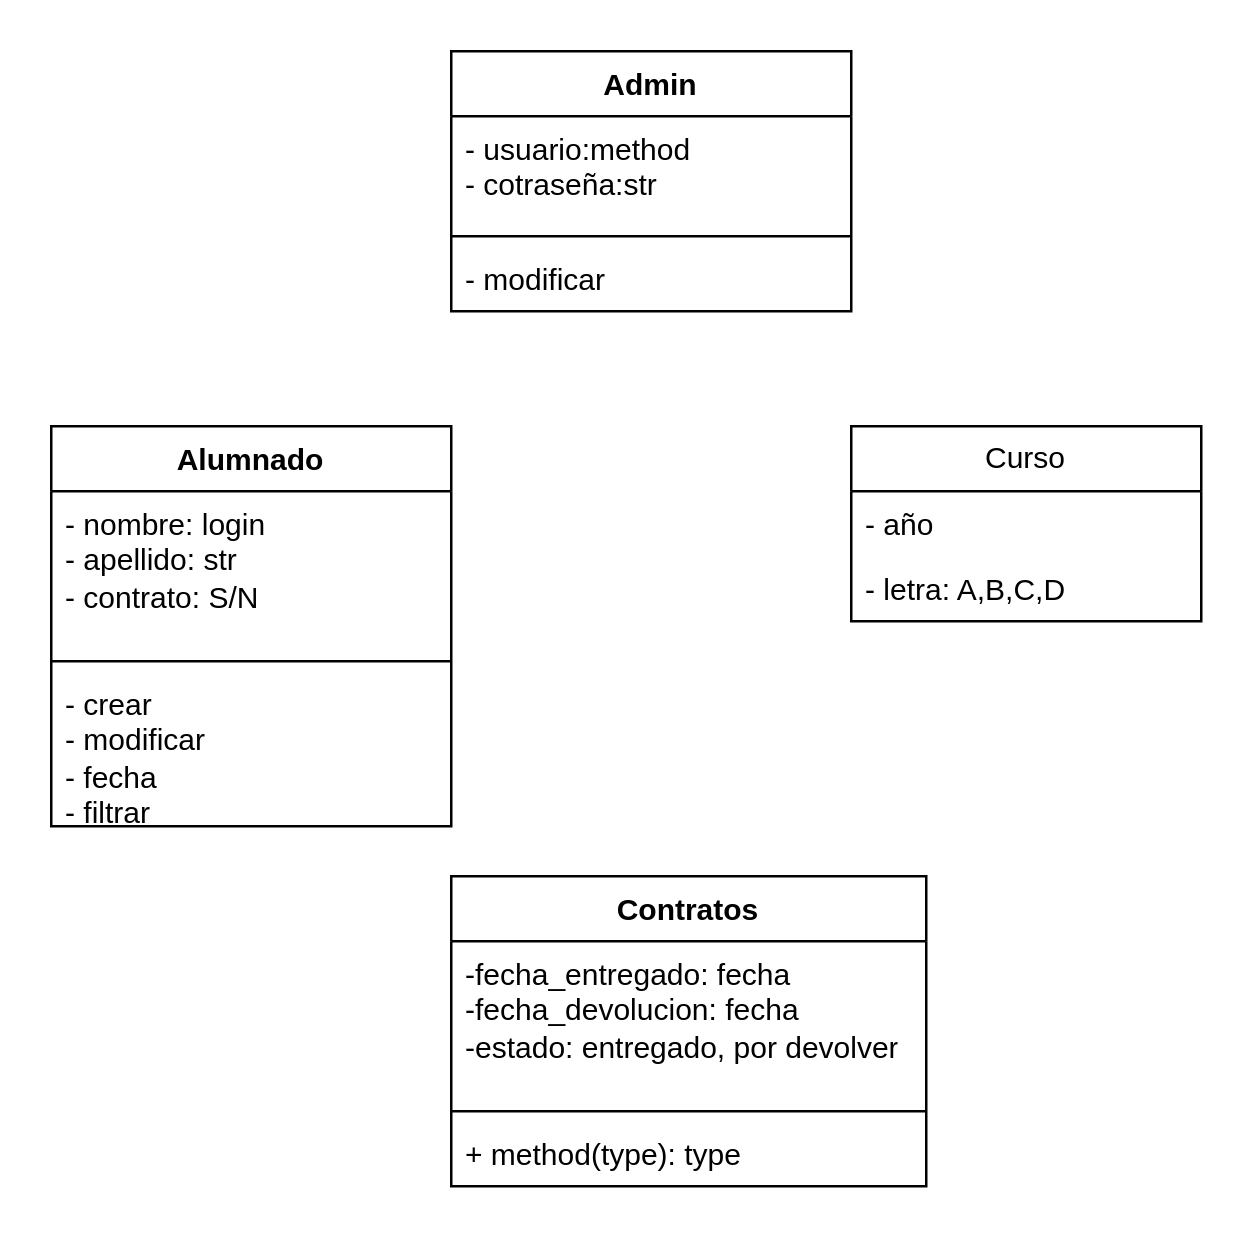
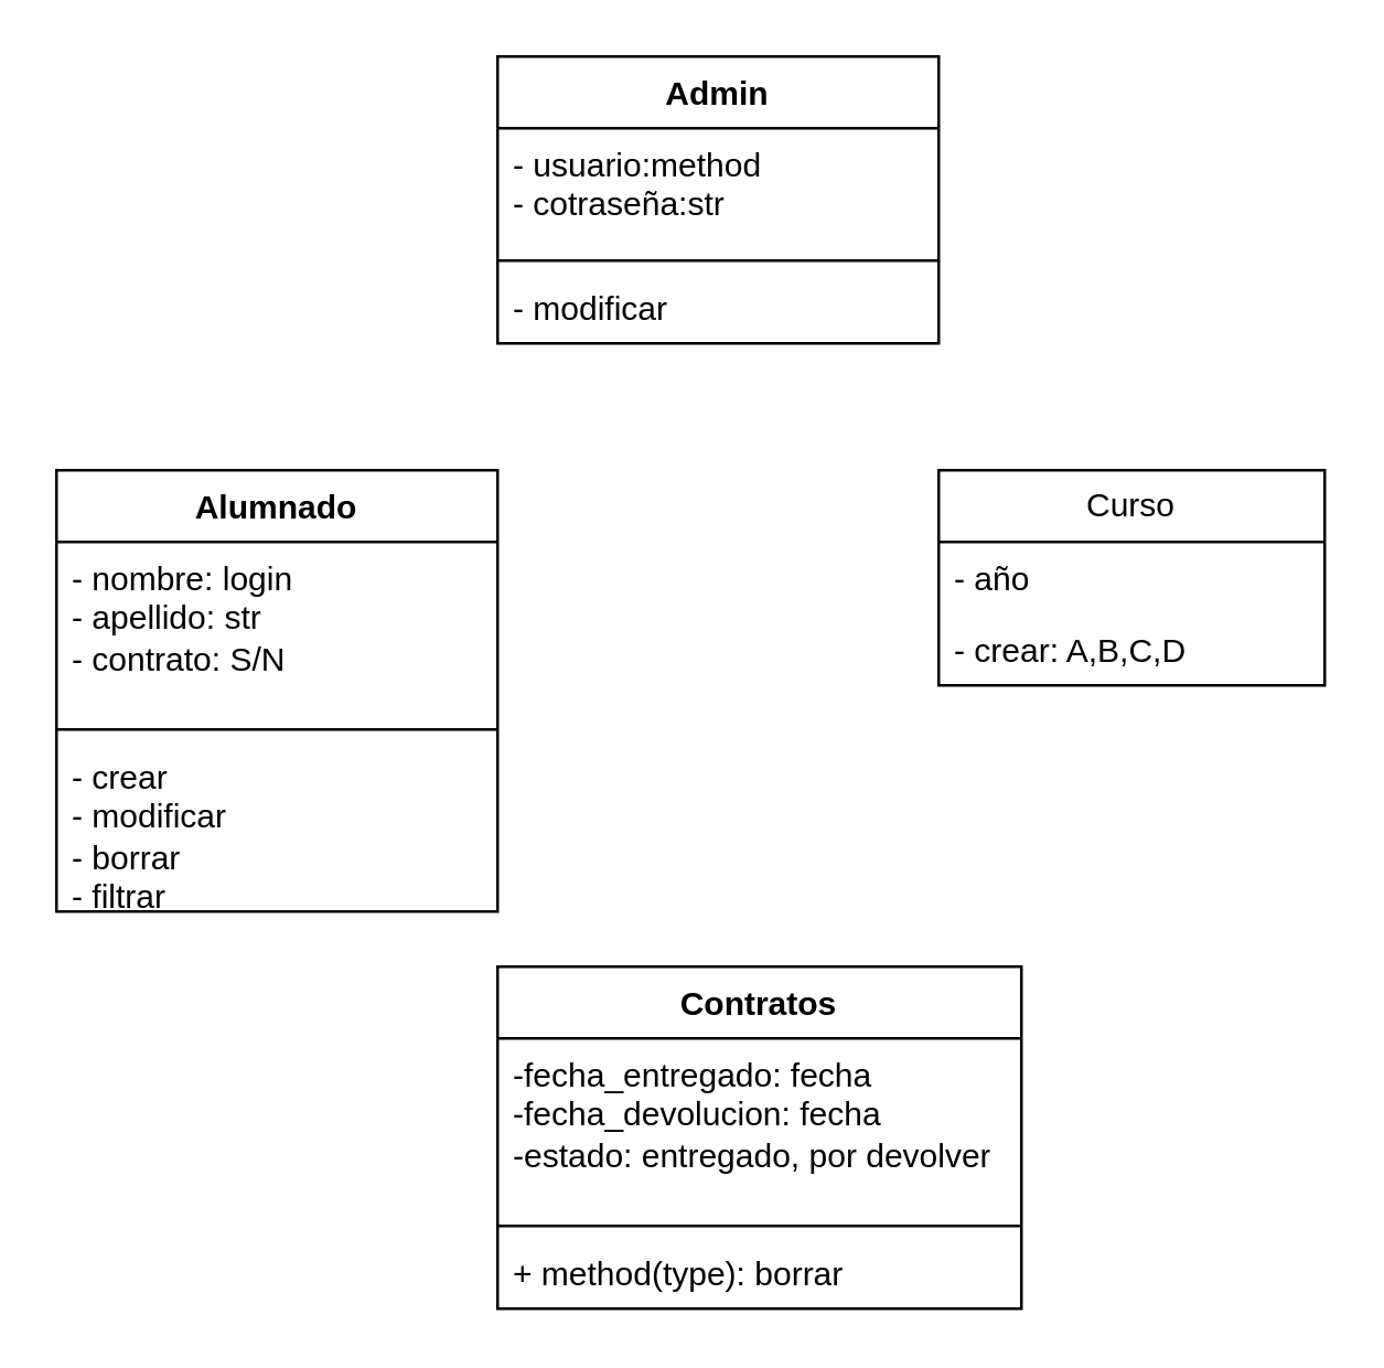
- <mxCell id="12" value="- letra: A,B,C,D" style="text;strokeColor=none;fillColor=none;align=left;verticalAlign=top;spacingLeft=4;spacingRight=4;overflow=hidden;rotatable=0;points=[[0,0.5],[1,0.5]];portConstraint=eastwest;whiteSpace=wrap;html=1;" vertex="1" parent="10"><mxGeometry y="52" width="140" height="26" as="geometry" /></mxCell>
+ <mxCell id="12" value="- crear: A,B,C,D" style="text;strokeColor=none;fillColor=none;align=left;verticalAlign=top;spacingLeft=4;spacingRight=4;overflow=hidden;rotatable=0;points=[[0,0.5],[1,0.5]];portConstraint=eastwest;whiteSpace=wrap;html=1;" vertex="1" parent="10"><mxGeometry y="52" width="140" height="26" as="geometry" /></mxCell>
- <mxCell id="9" value="- crear&lt;div&gt;- modificar&lt;/div&gt;&lt;div&gt;- fecha&lt;/div&gt;&lt;div&gt;- filtrar&lt;/div&gt;" style="text;strokeColor=none;fillColor=none;align=left;verticalAlign=top;spacingLeft=4;spacingRight=4;overflow=hidden;rotatable=0;points=[[0,0.5],[1,0.5]];portConstraint=eastwest;whiteSpace=wrap;html=1;" vertex="1" parent="6"><mxGeometry y="98" width="160" height="62" as="geometry" /></mxCell>
+ <mxCell id="9" value="- crear&lt;div&gt;- modificar&lt;/div&gt;&lt;div&gt;- borrar&lt;/div&gt;&lt;div&gt;- filtrar&lt;/div&gt;" style="text;strokeColor=none;fillColor=none;align=left;verticalAlign=top;spacingLeft=4;spacingRight=4;overflow=hidden;rotatable=0;points=[[0,0.5],[1,0.5]];portConstraint=eastwest;whiteSpace=wrap;html=1;" vertex="1" parent="6"><mxGeometry y="98" width="160" height="62" as="geometry" /></mxCell>
- <mxCell id="16" value="+ method(type): type" style="text;strokeColor=none;fillColor=none;align=left;verticalAlign=top;spacingLeft=4;spacingRight=4;overflow=hidden;rotatable=0;points=[[0,0.5],[1,0.5]];portConstraint=eastwest;whiteSpace=wrap;html=1;" vertex="1" parent="13"><mxGeometry y="98" width="190" height="26" as="geometry" /></mxCell>
+ <mxCell id="16" value="+ method(type): borrar" style="text;strokeColor=none;fillColor=none;align=left;verticalAlign=top;spacingLeft=4;spacingRight=4;overflow=hidden;rotatable=0;points=[[0,0.5],[1,0.5]];portConstraint=eastwest;whiteSpace=wrap;html=1;" vertex="1" parent="13"><mxGeometry y="98" width="190" height="26" as="geometry" /></mxCell>
